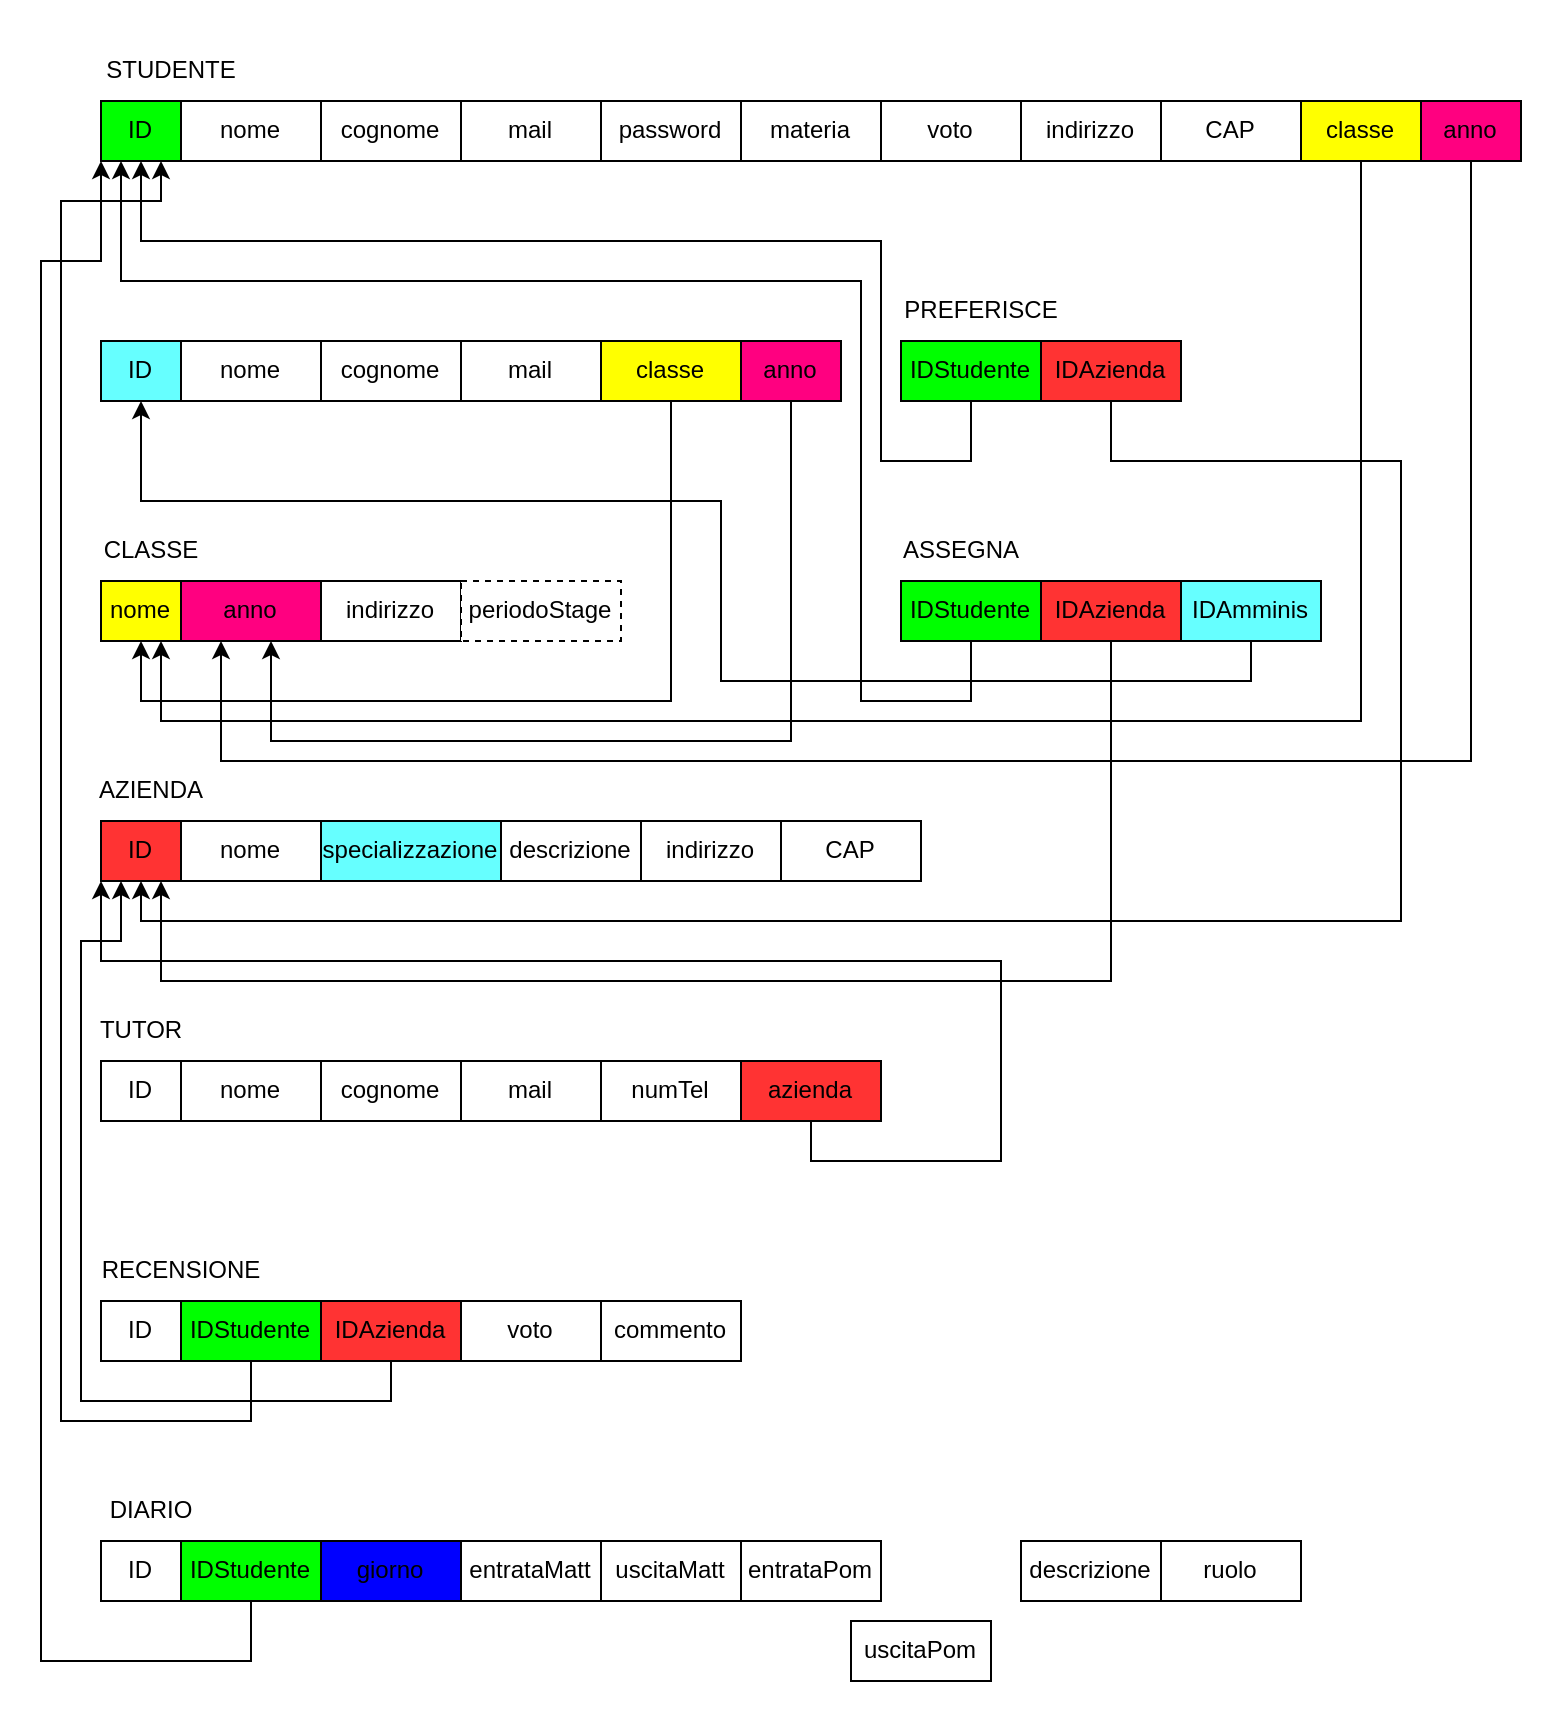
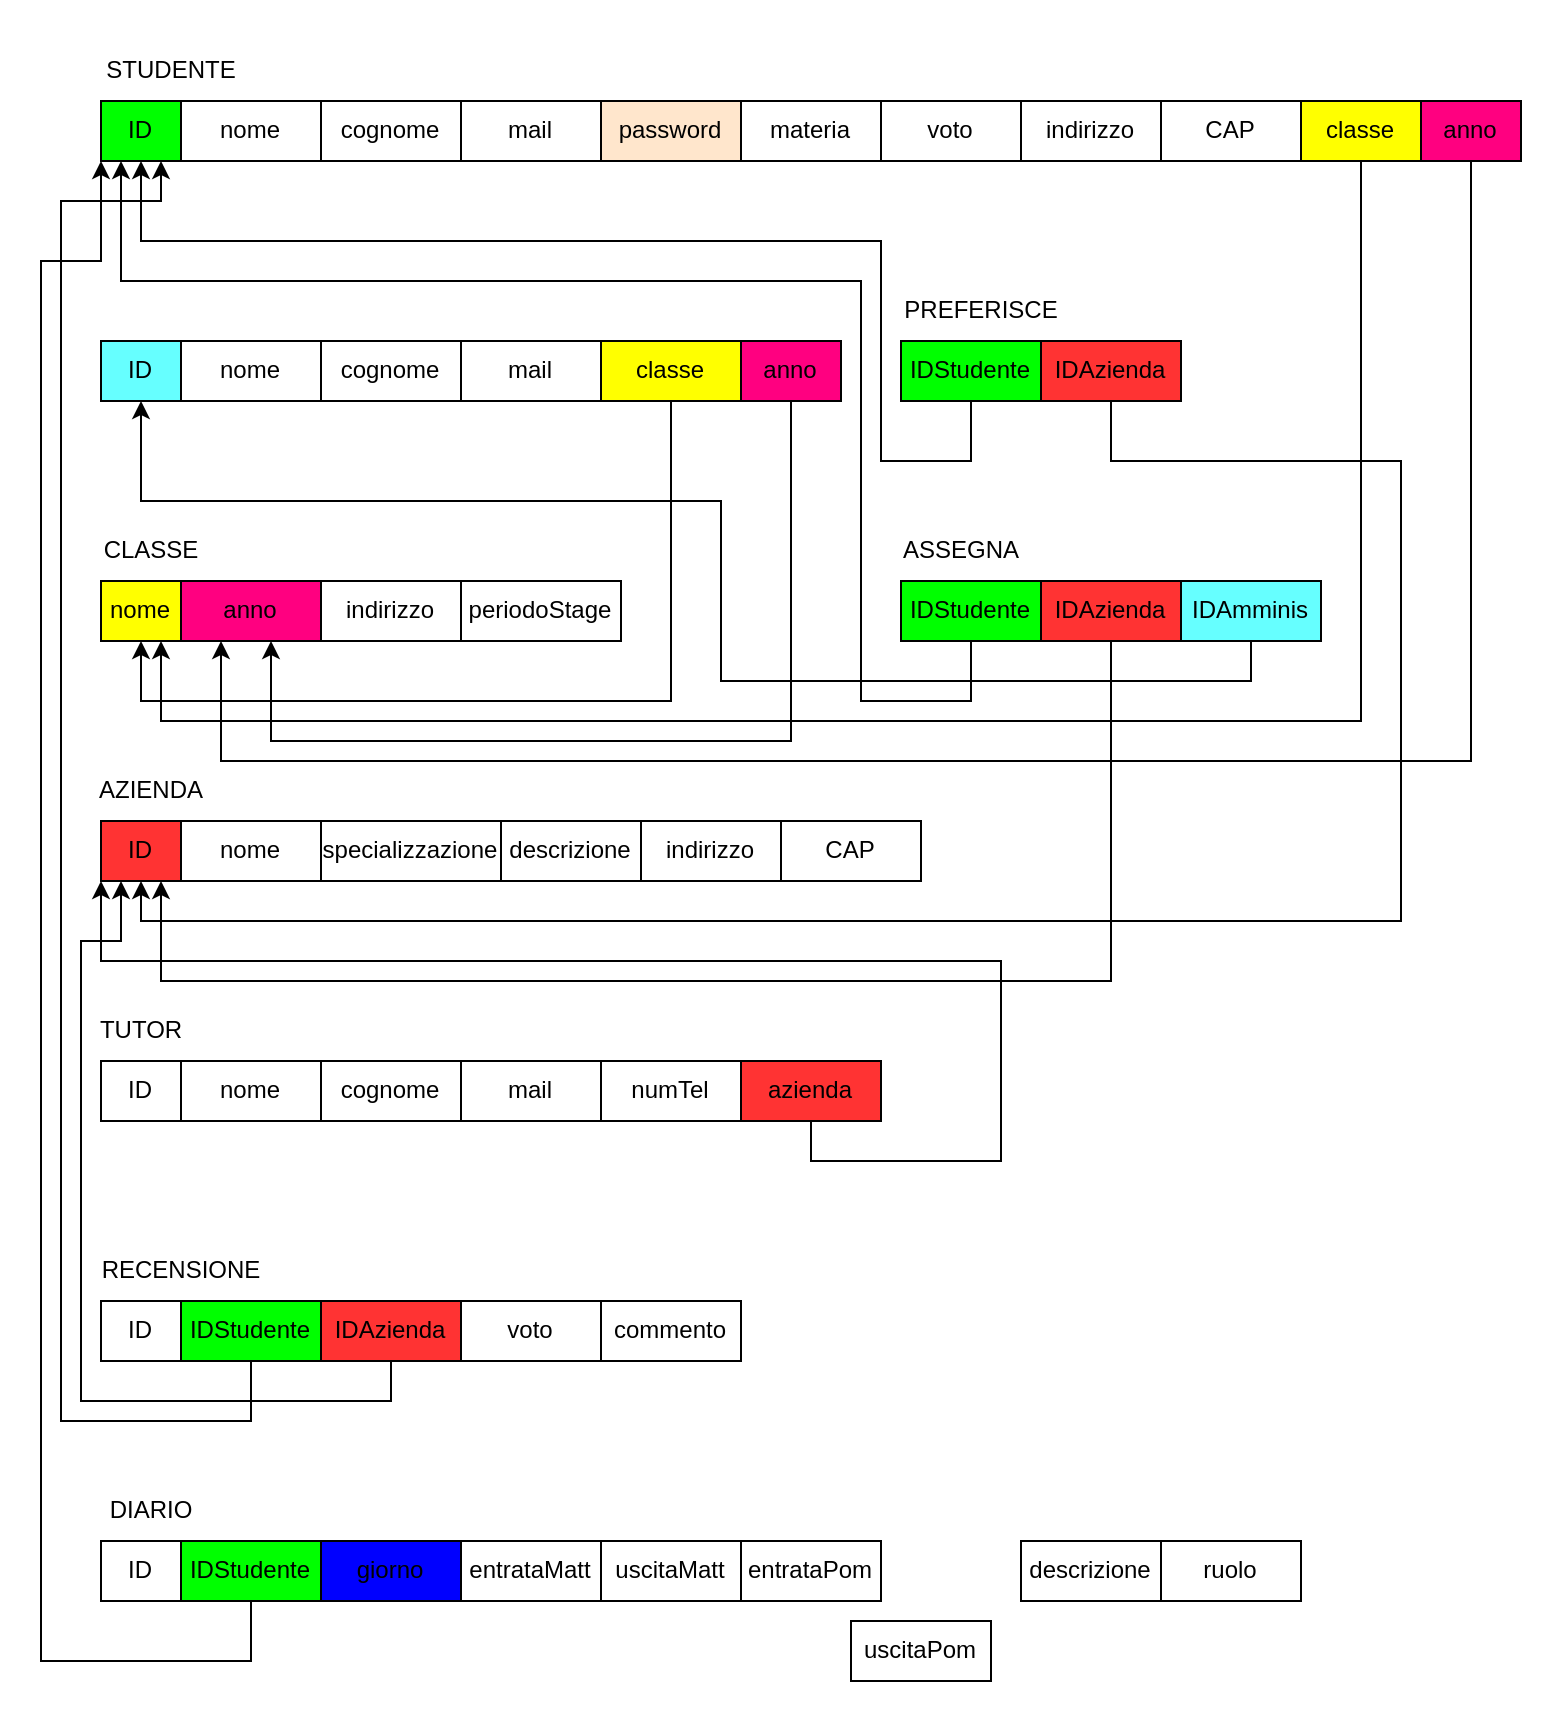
- <mxCell id="5" value="password" style="rounded=0;whiteSpace=wrap;html=1;" parent="1" vertex="1"><mxGeometry x="300" y="50" width="70" height="30" as="geometry" /></mxCell>
+ <mxCell id="5" value="password" style="rounded=0;whiteSpace=wrap;html=1;fillColor=#ffe6cc;" parent="1" vertex="1"><mxGeometry x="300" y="50" width="70" height="30" as="geometry" /></mxCell>
- <mxCell id="33" value="periodoStage" style="rounded=0;whiteSpace=wrap;html=1;dashed=1;" parent="1" vertex="1"><mxGeometry x="230" y="290" width="80" height="30" as="geometry" /></mxCell>
+ <mxCell id="33" value="periodoStage" style="rounded=0;whiteSpace=wrap;html=1;" parent="1" vertex="1"><mxGeometry x="230" y="290" width="80" height="30" as="geometry" /></mxCell>
- <mxCell id="25" value="specializzazione" style="rounded=0;whiteSpace=wrap;html=1;fillColor=#66ffff;" parent="1" vertex="1"><mxGeometry x="160" y="410" width="90" height="30" as="geometry" /></mxCell>
+ <mxCell id="25" value="specializzazione" style="rounded=0;whiteSpace=wrap;html=1;" parent="1" vertex="1"><mxGeometry x="160" y="410" width="90" height="30" as="geometry" /></mxCell>
